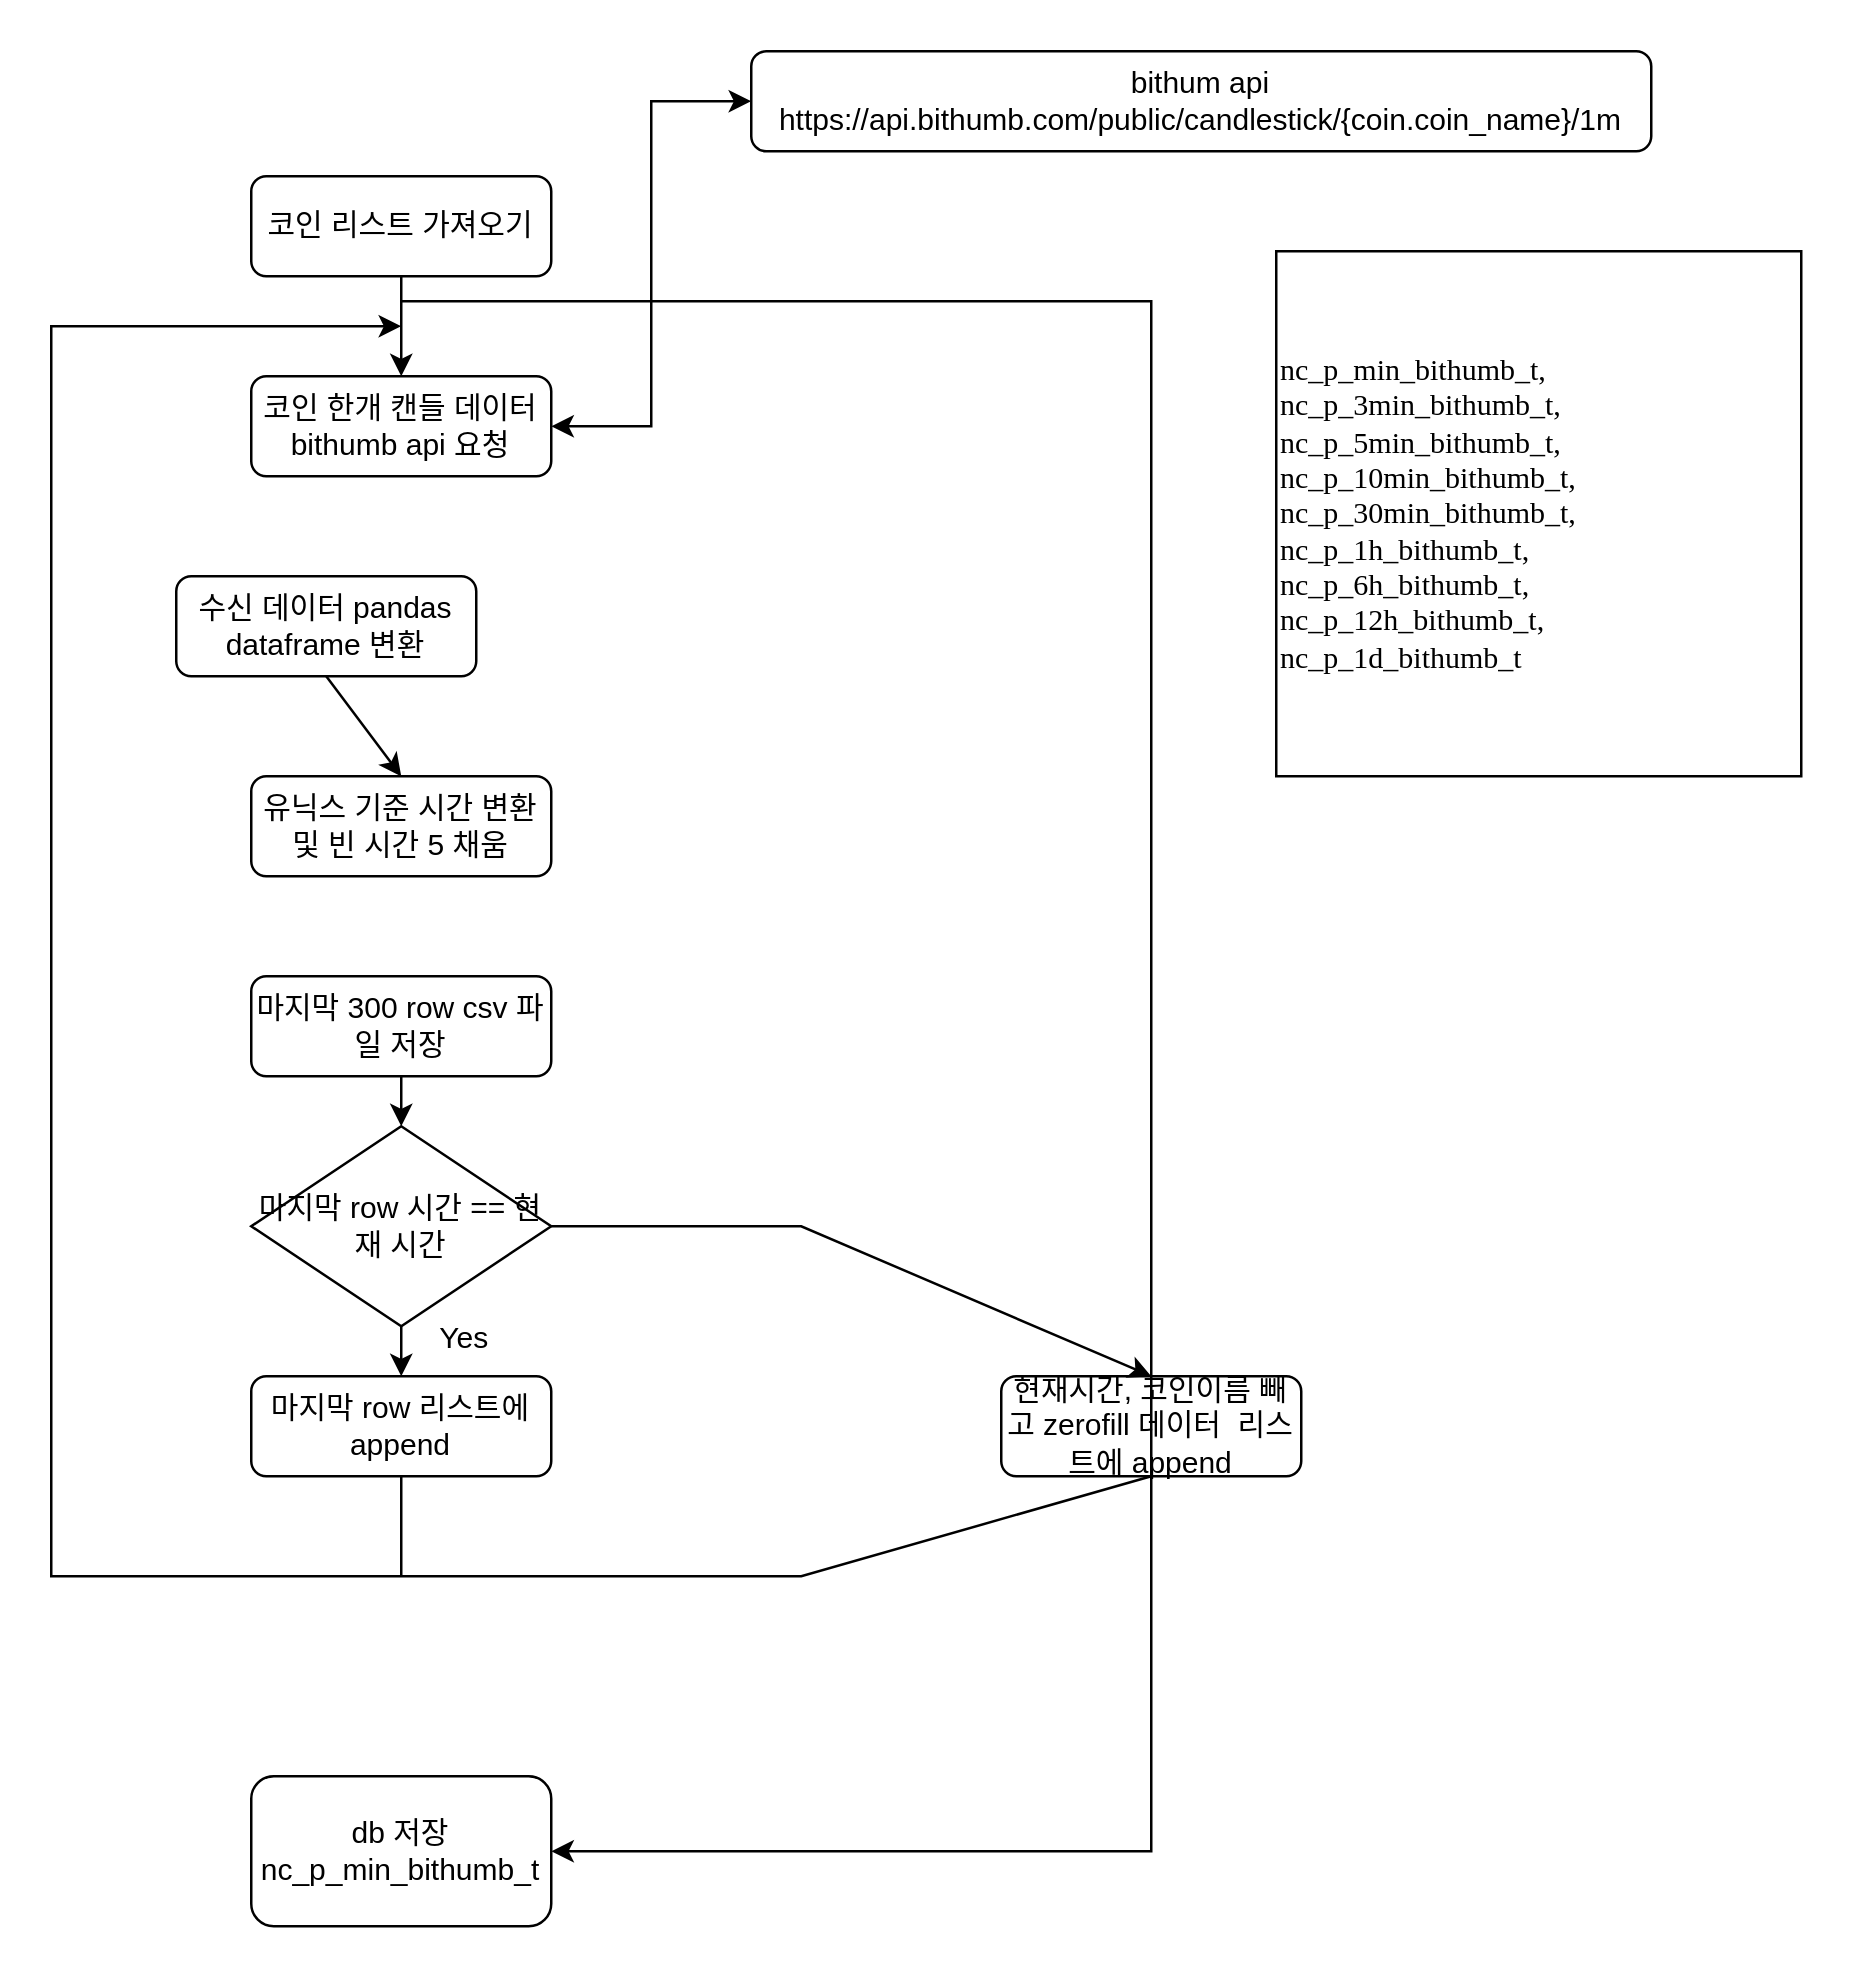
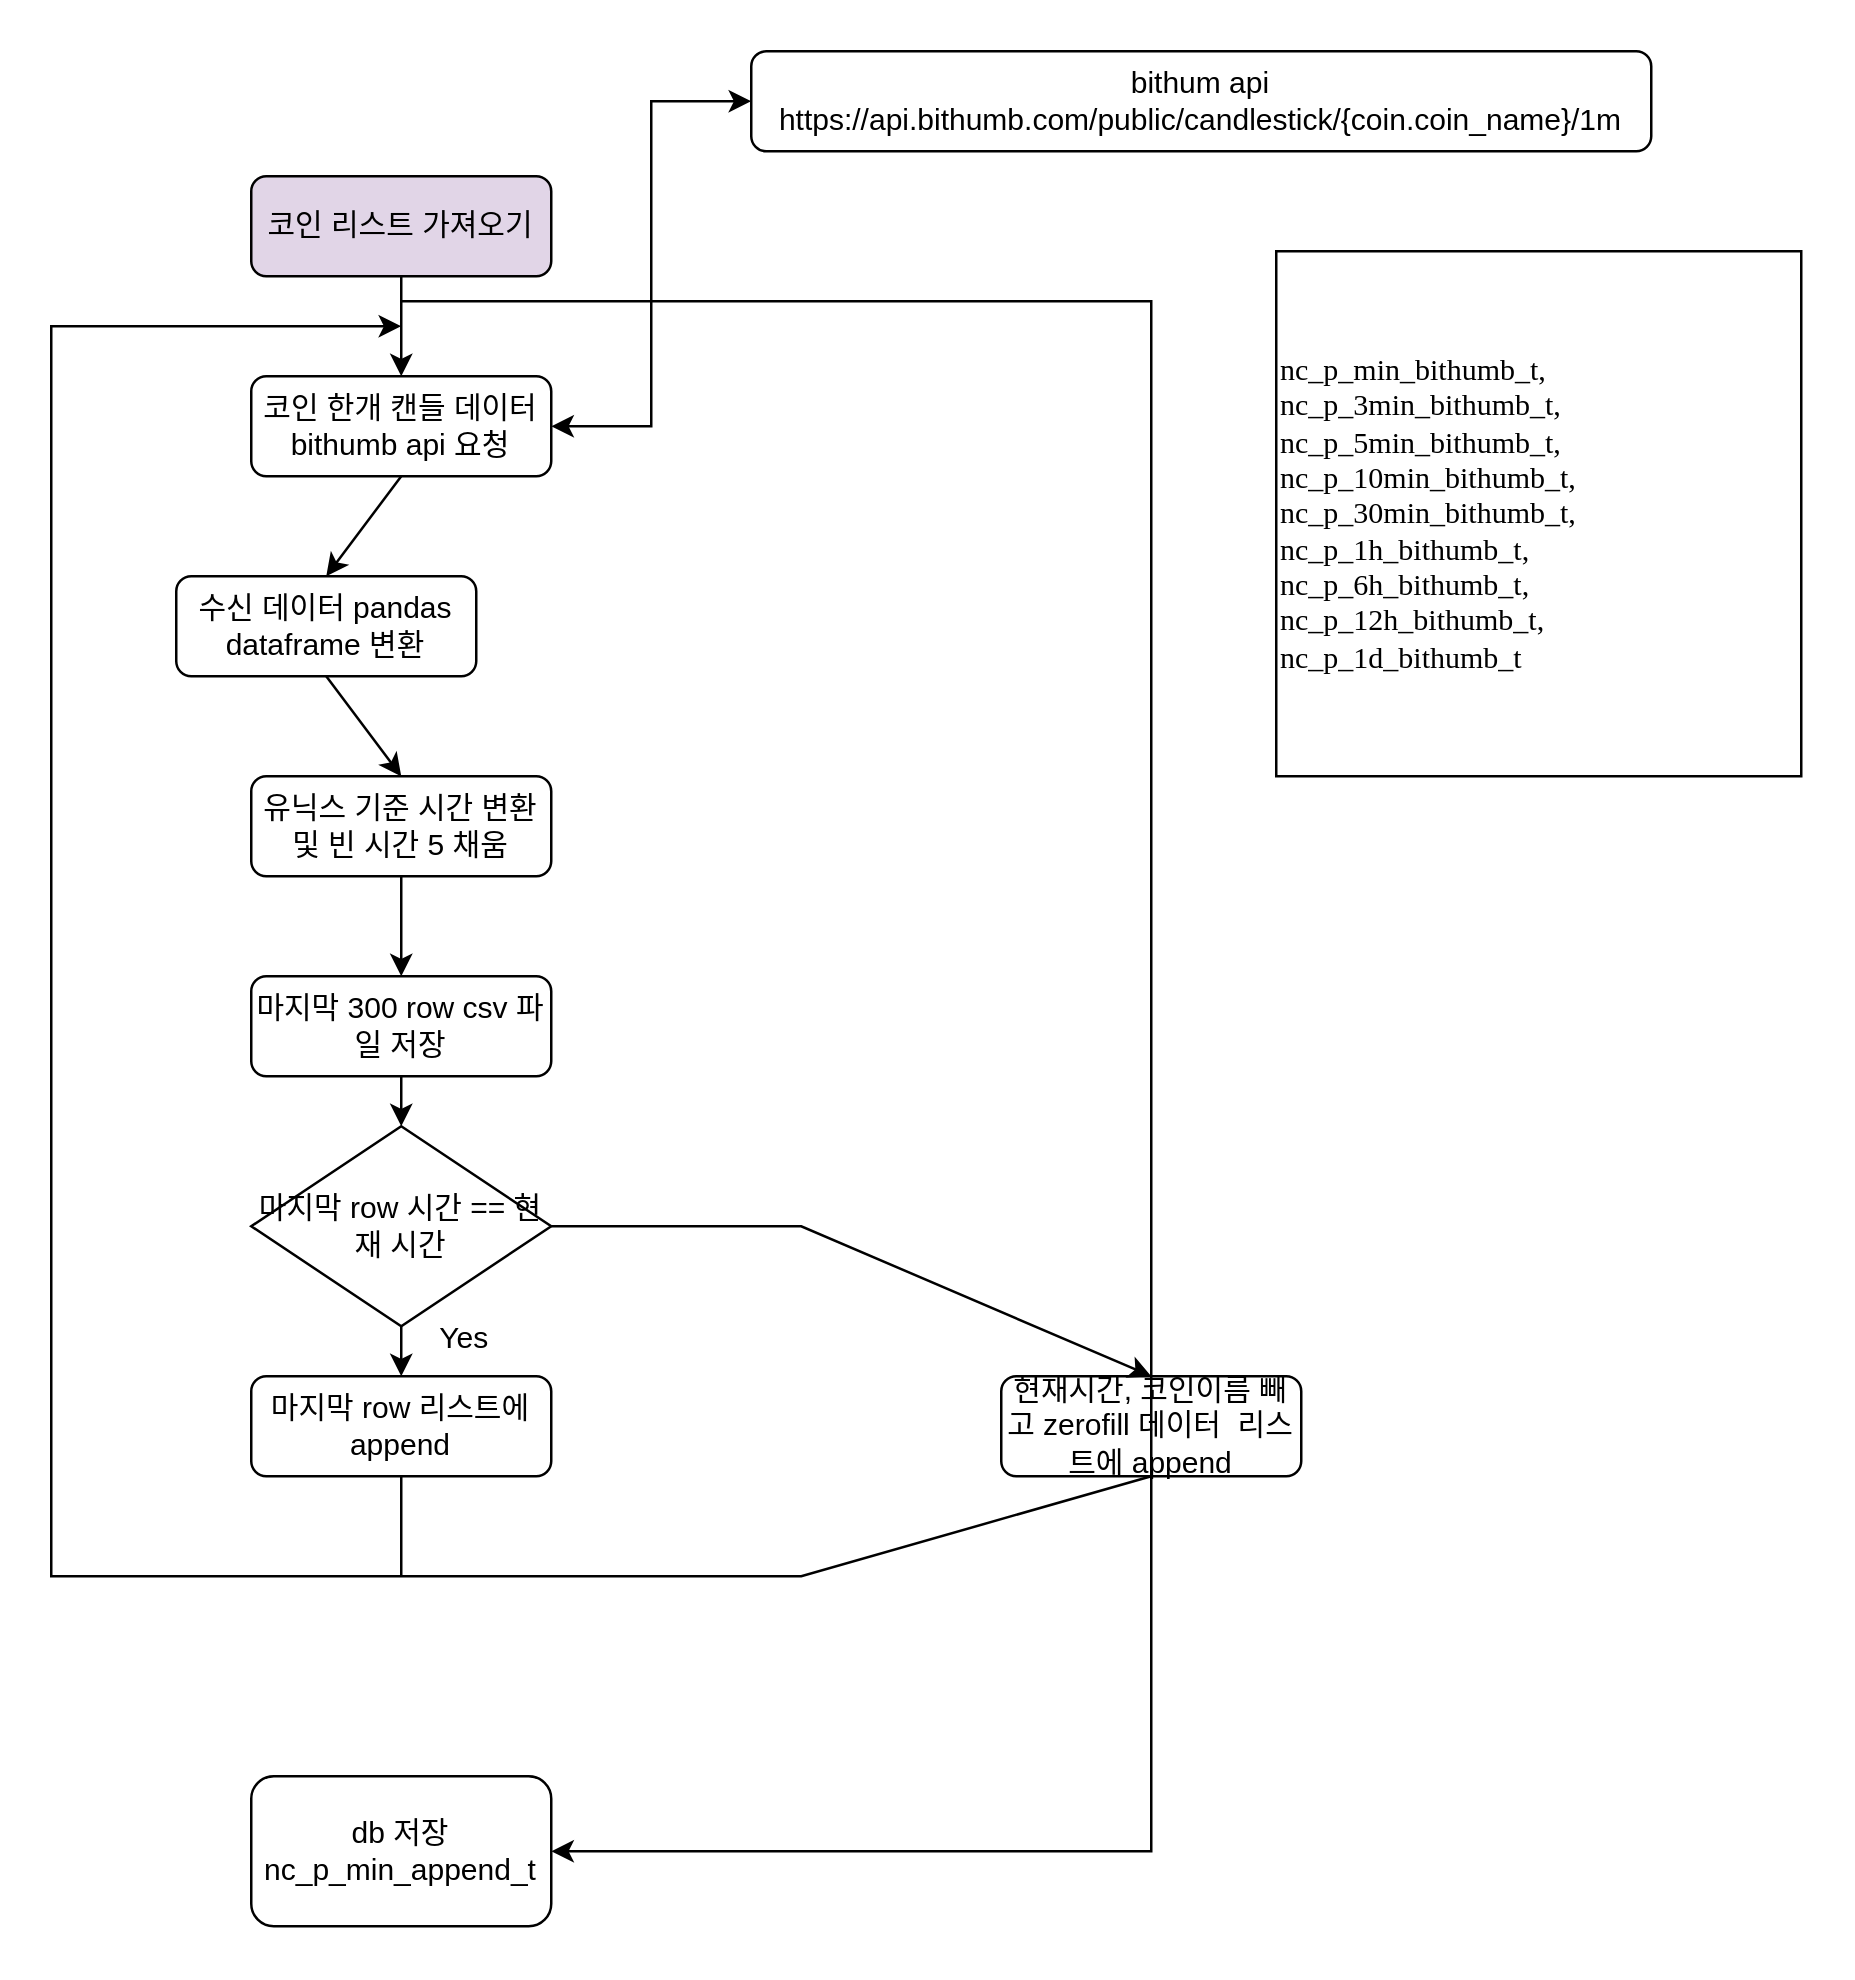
- <mxCell id="2" value="코인 리스트 가져오기" style="rounded=1;whiteSpace=wrap;html=1;fontSize=12;glass=0;strokeWidth=1;shadow=0;" parent="1" vertex="1"><mxGeometry x="100" y="70" width="120" height="40" as="geometry" /></mxCell>
+ <mxCell id="2" value="코인 리스트 가져오기" style="rounded=1;whiteSpace=wrap;html=1;fontSize=12;glass=0;strokeWidth=1;shadow=0;fillColor=#e1d5e7;" parent="1" vertex="1"><mxGeometry x="100" y="70" width="120" height="40" as="geometry" /></mxCell>
+ <mxCell id="8" value="" style="endArrow=classic;html=1;rounded=0;exitX=0.5;exitY=1;exitDx=0;exitDy=0;entryX=0.5;entryY=0;entryDx=0;entryDy=0;" parent="1" source="4" target="5" edge="1"><mxGeometry width="50" height="50" relative="1" as="geometry"><mxPoint x="330" y="320" as="sourcePoint" /><mxPoint x="380" y="270" as="targetPoint" /></mxGeometry></mxCell>
+ <mxCell id="15" value="" style="endArrow=classic;html=1;rounded=0;exitX=0.5;exitY=1;exitDx=0;exitDy=0;entryX=0.5;entryY=0;entryDx=0;entryDy=0;" parent="1" source="6" target="7" edge="1"><mxGeometry width="50" height="50" relative="1" as="geometry"><mxPoint x="330" y="480" as="sourcePoint" /><mxPoint x="380" y="430" as="targetPoint" /></mxGeometry></mxCell>
- <mxCell id="23" value="db 저장&lt;br&gt;nc_p_min_bithumb_t" style="rounded=1;whiteSpace=wrap;html=1;" parent="1" vertex="1"><mxGeometry x="100" y="710" width="120" height="60" as="geometry" /></mxCell>
+ <mxCell id="23" value="db 저장&lt;br&gt;nc_p_min_append_t" style="rounded=1;whiteSpace=wrap;html=1;" parent="1" vertex="1"><mxGeometry x="100" y="710" width="120" height="60" as="geometry" /></mxCell>
